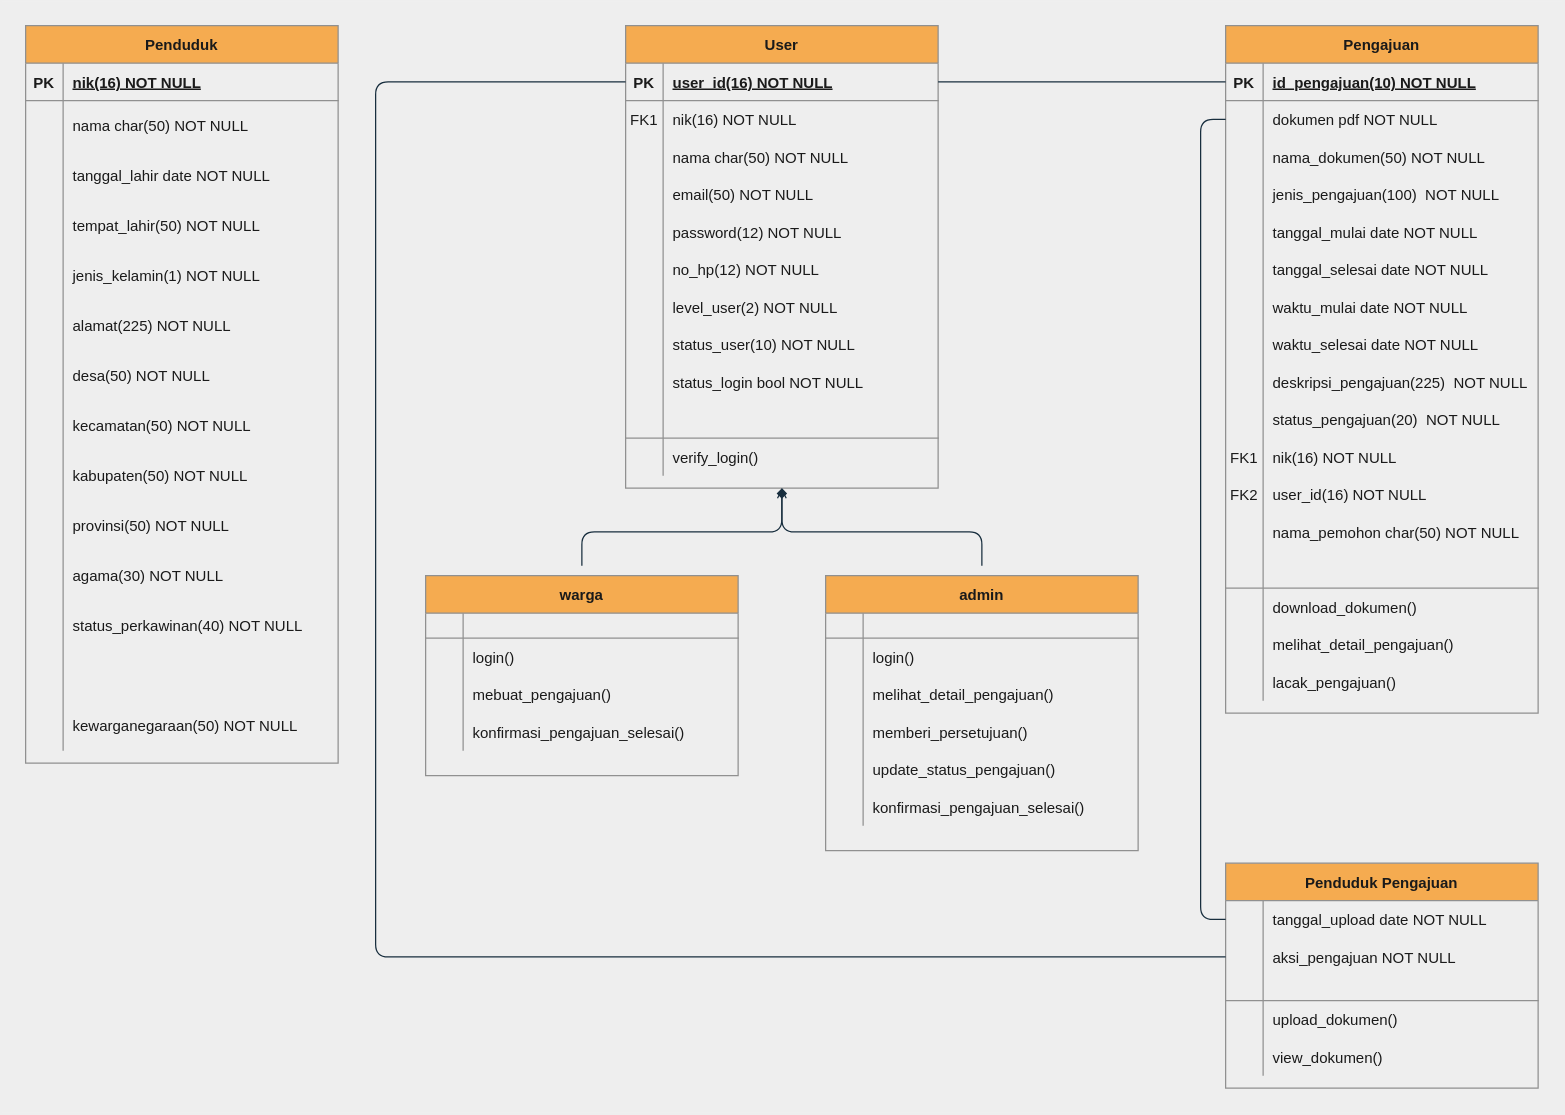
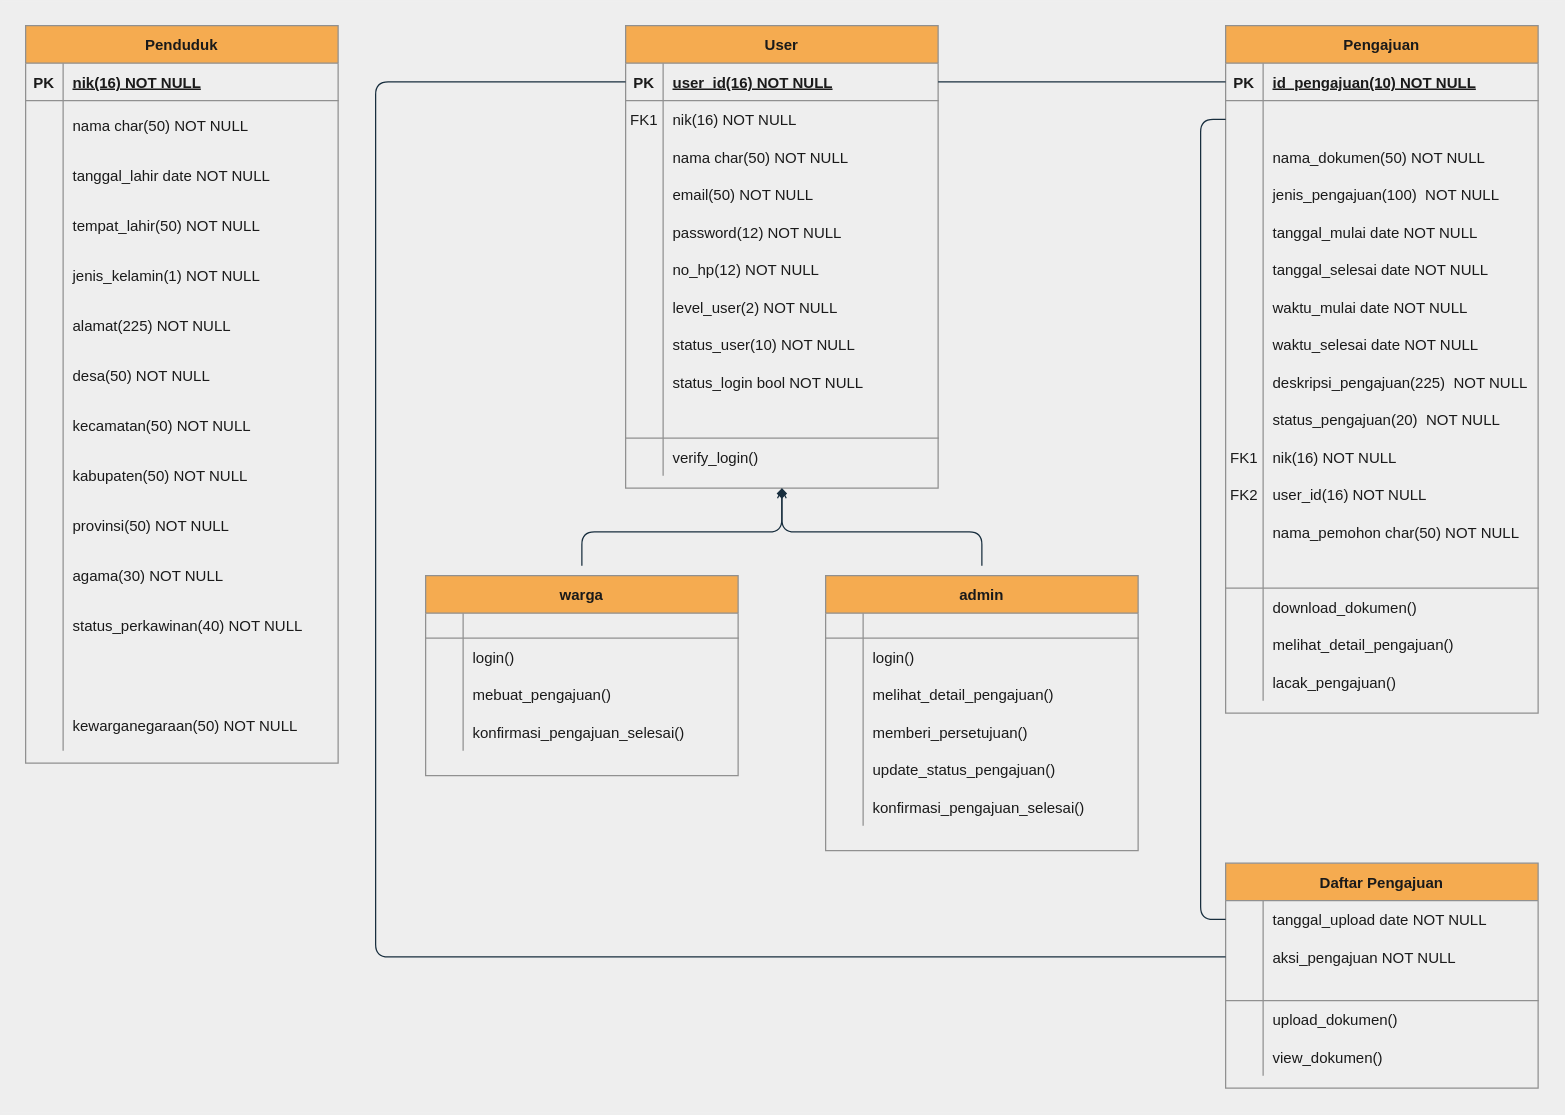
- <mxCell id="8" value="dokumen pdf NOT NULL" style="shape=partialRectangle;overflow=hidden;connectable=0;fillColor=none;top=0;left=0;bottom=0;right=0;align=left;spacingLeft=6;strokeColor=#909090;fontColor=#1A1A1A;" parent="6" vertex="1"><mxGeometry x="30" width="220" height="30" as="geometry"><mxRectangle width="220" height="30" as="alternateBounds" /></mxGeometry></mxCell>
- <mxCell id="166" value="Penduduk Pengajuan" style="shape=table;startSize=30;container=1;collapsible=1;childLayout=tableLayout;fixedRows=1;rowLines=0;fontStyle=1;align=center;resizeLast=1;fillColor=#F5AB50;strokeColor=#909090;fontColor=#1A1A1A;" vertex="1" parent="1"><mxGeometry x="980" y="690" width="250" height="180" as="geometry" /></mxCell>
+ <mxCell id="166" value="Daftar Pengajuan" style="shape=table;startSize=30;container=1;collapsible=1;childLayout=tableLayout;fixedRows=1;rowLines=0;fontStyle=1;align=center;resizeLast=1;fillColor=#F5AB50;strokeColor=#909090;fontColor=#1A1A1A;" vertex="1" parent="1"><mxGeometry x="980" y="690" width="250" height="180" as="geometry" /></mxCell>
